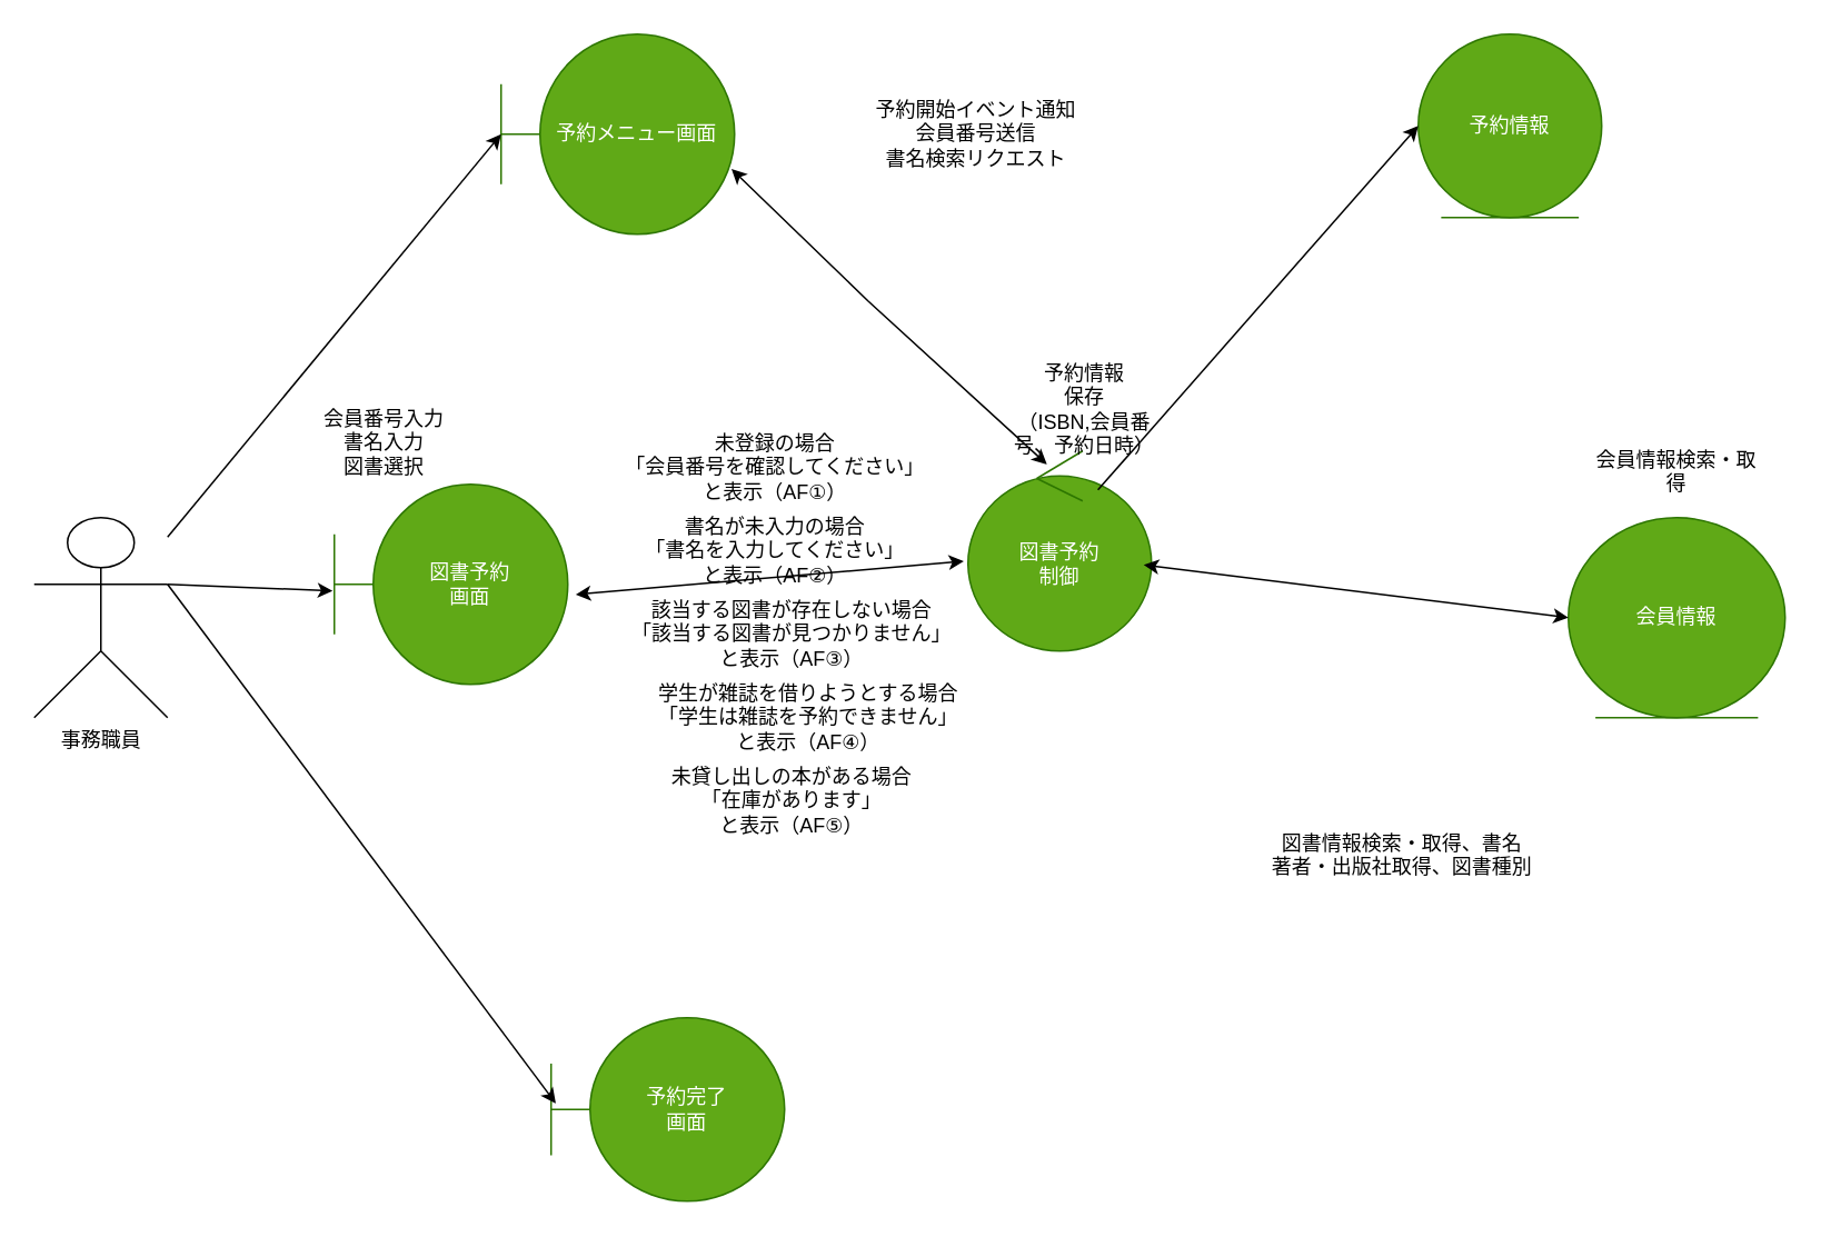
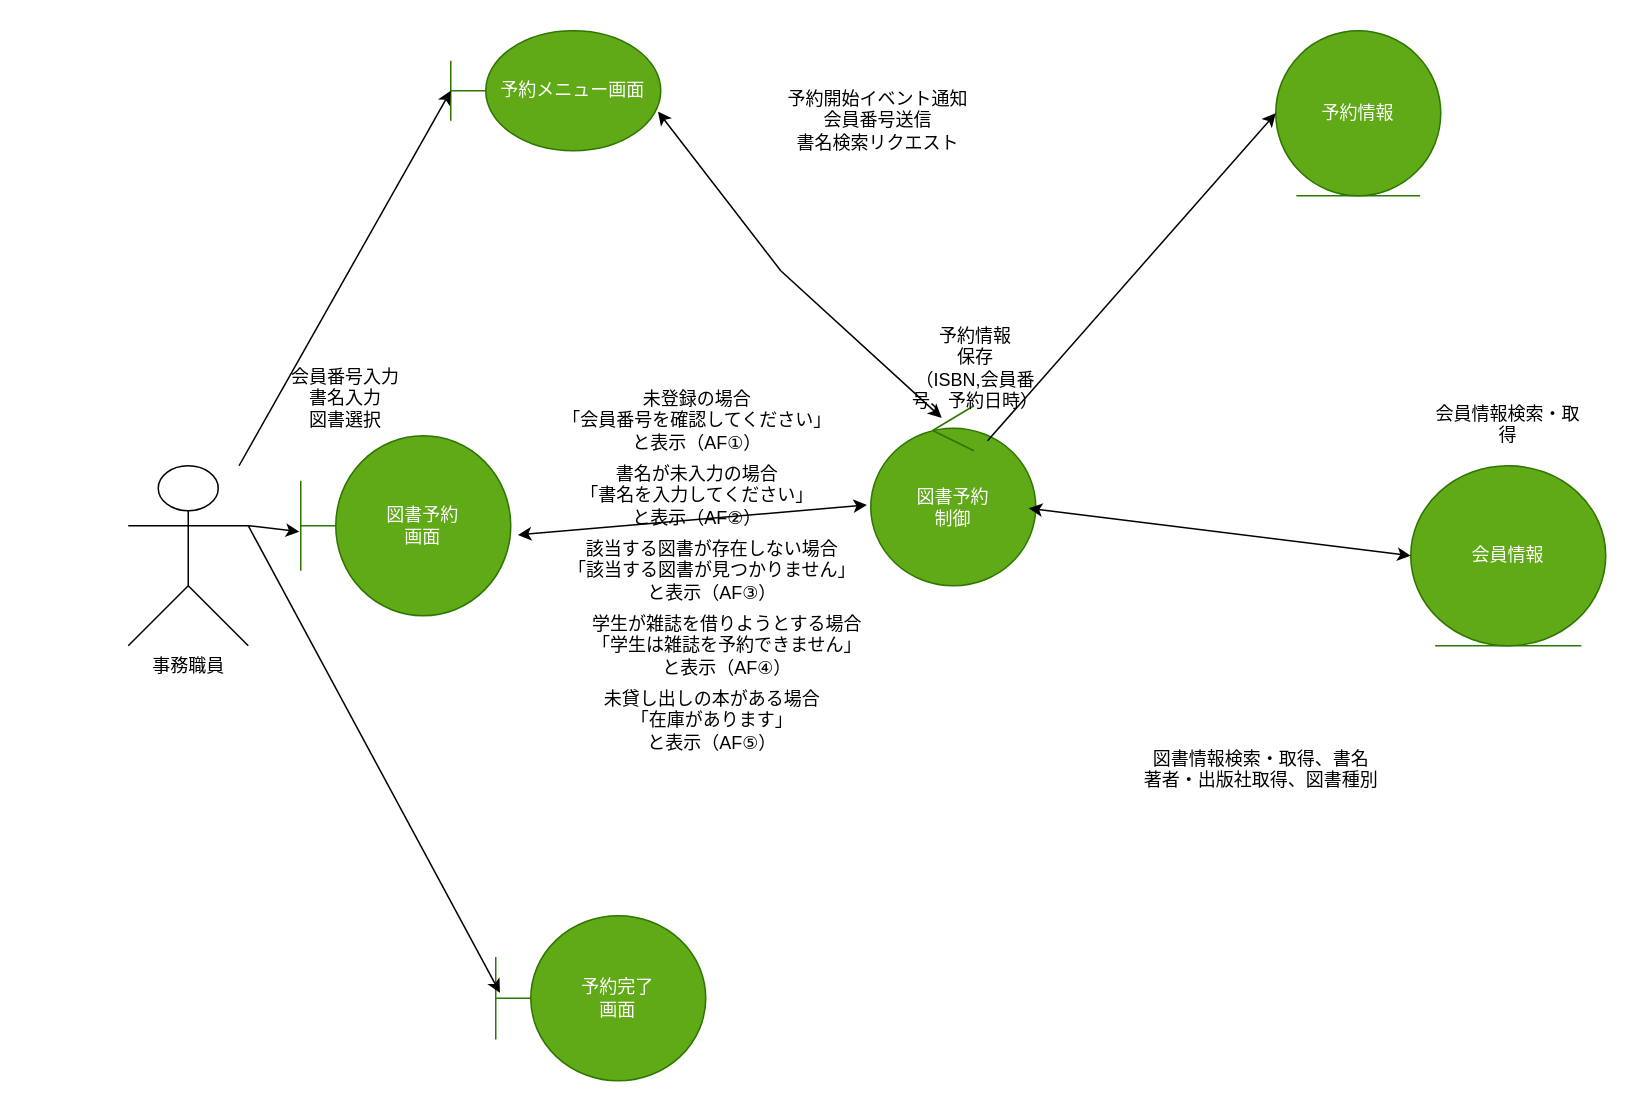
- <mxCell id="5" value="予約メニュー画面" style="shape=umlBoundary;whiteSpace=wrap;html=1;strokeColor=#2D7600;fillColor=light-dark(#60A917,#CCFF99);fontColor=#ffffff;" vertex="1" parent="1"><mxGeometry x="300" y="20" width="140" height="120" as="geometry" /></mxCell>
+ <mxCell id="5" value="予約メニュー画面" style="shape=umlBoundary;whiteSpace=wrap;html=1;strokeColor=#2D7600;fillColor=light-dark(#60A917,#CCFF99);fontColor=#ffffff;" vertex="1" parent="1"><mxGeometry x="300" y="20" width="140" height="80" as="geometry" /></mxCell>
- <mxCell id="2" value="事務職員&lt;div&gt;&lt;br&gt;&lt;/div&gt;" style="shape=umlActor;verticalLabelPosition=bottom;verticalAlign=top;html=1;outlineConnect=0;" vertex="1" parent="1"><mxGeometry x="20" y="310" width="80" height="120" as="geometry" /></mxCell>
+ <mxCell id="2" value="事務職員&lt;div&gt;&lt;br&gt;&lt;/div&gt;" style="shape=umlActor;verticalLabelPosition=bottom;verticalAlign=top;html=1;outlineConnect=0;" vertex="1" parent="1"><mxGeometry x="85" y="310" width="80" height="120" as="geometry" /></mxCell>
